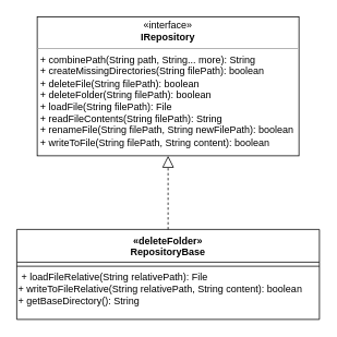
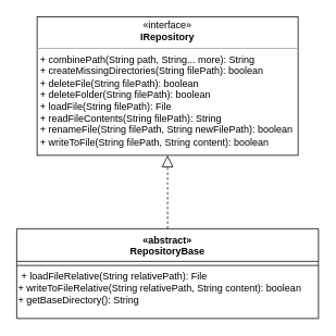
- <mxCell id="3" value="«deleteFolder»&#10;RepositoryBase" style="swimlane;fontStyle=1;align=center;verticalAlign=top;childLayout=stackLayout;horizontal=1;startSize=40;horizontalStack=0;resizeParent=1;resizeParentMax=0;resizeLast=0;collapsible=1;marginBottom=0;" vertex="1" parent="1"><mxGeometry x="20" y="280" width="370" height="110" as="geometry" /></mxCell>
+ <mxCell id="3" value="«abstract»&#10;RepositoryBase" style="swimlane;fontStyle=1;align=center;verticalAlign=top;childLayout=stackLayout;horizontal=1;startSize=40;horizontalStack=0;resizeParent=1;resizeParentMax=0;resizeLast=0;collapsible=1;marginBottom=0;" vertex="1" parent="1"><mxGeometry x="20" y="280" width="370" height="110" as="geometry" /></mxCell>
